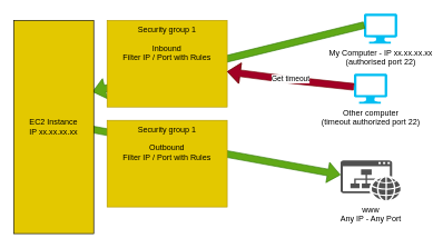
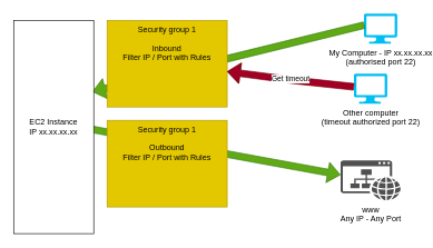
- <mxCell id="11" value="&lt;span style=&quot;&quot;&gt;EC2 Instance&lt;/span&gt;&lt;br style=&quot;&quot;&gt;&lt;span style=&quot;&quot;&gt;IP xx.xx.xx.xx&lt;/span&gt;" style="rounded=0;whiteSpace=wrap;html=1;fillColor=#e3c800;" vertex="1" parent="1"><mxGeometry x="20" y="30" width="120" height="320" as="geometry" /></mxCell>
+ <mxCell id="11" value="&lt;span style=&quot;&quot;&gt;EC2 Instance&lt;/span&gt;&lt;br style=&quot;&quot;&gt;&lt;span style=&quot;&quot;&gt;IP xx.xx.xx.xx&lt;/span&gt;" style="rounded=0;whiteSpace=wrap;html=1;" vertex="1" parent="1"><mxGeometry x="20" y="30" width="120" height="320" as="geometry" /></mxCell>
